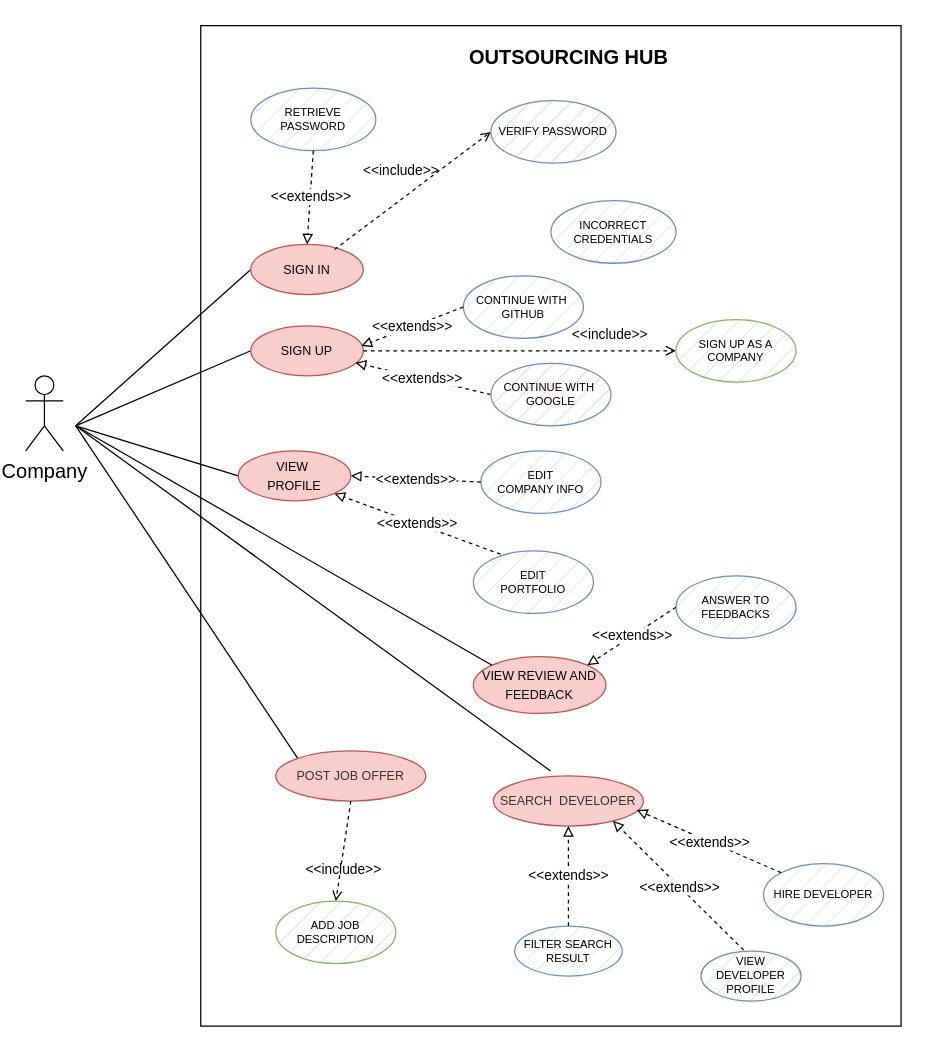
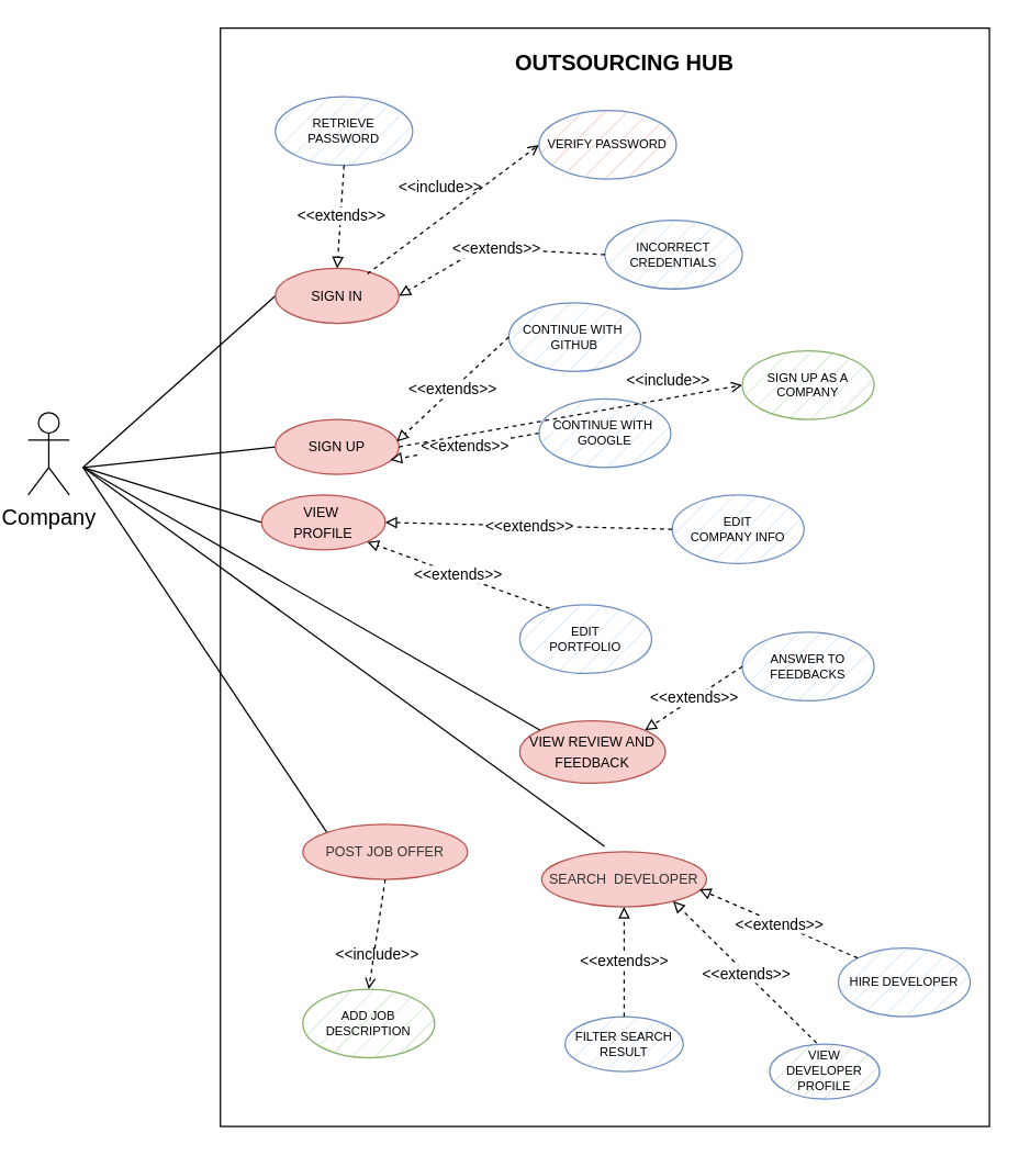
+ <mxCell id="10" value="&amp;lt;&amp;lt;extends&amp;gt;&amp;gt;" style="endArrow=block;endFill=0;html=1;rounded=0;dashed=1;exitX=0;exitY=0.5;exitDx=0;exitDy=0;entryX=1;entryY=0.5;entryDx=0;entryDy=0;" parent="1" source="9" target="8" edge="1"><mxGeometry x="-0.005" width="160" relative="1" as="geometry"><mxPoint x="360" y="250" as="sourcePoint" /><mxPoint x="520" y="250" as="targetPoint" /><Array as="points"><mxPoint x="350" y="180" /></Array><mxPoint as="offset" /></mxGeometry></mxCell>
- <mxCell id="11" value="&lt;font style=&quot;font-size: 10px;&quot;&gt;SIGN UP&lt;/font&gt;" style="ellipse;whiteSpace=wrap;html=1;fillColor=#f8cecc;strokeColor=#b85450;" parent="1" vertex="1"><mxGeometry x="200" y="260" width="90" height="40" as="geometry" /></mxCell>
+ <mxCell id="11" value="&lt;font style=&quot;font-size: 10px;&quot;&gt;SIGN UP&lt;/font&gt;" style="ellipse;whiteSpace=wrap;html=1;fillColor=#f8cecc;strokeColor=#b85450;" parent="1" vertex="1"><mxGeometry x="200" y="305" width="90" height="40" as="geometry" /></mxCell>
- <mxCell id="20" value="&lt;font style=&quot;font-size: 9px;&quot;&gt;CONTINUE WITH&amp;nbsp;&lt;br style=&quot;font-size: 9px;&quot;&gt;GOOGLE&lt;br style=&quot;font-size: 9px;&quot;&gt;&lt;/font&gt;" style="ellipse;whiteSpace=wrap;html=1;fillColor=#f8cecc;strokeColor=#6c8ebf;fontSize=9;strokeWidth=1;fillStyle=hatch;" parent="1" vertex="1"><mxGeometry x="392" y="290" width="96" height="50" as="geometry" /></mxCell>
+ <mxCell id="20" value="&lt;font style=&quot;font-size: 9px;&quot;&gt;CONTINUE WITH&amp;nbsp;&lt;br style=&quot;font-size: 9px;&quot;&gt;GOOGLE&lt;br style=&quot;font-size: 9px;&quot;&gt;&lt;/font&gt;" style="ellipse;whiteSpace=wrap;html=1;fillColor=#dae8fc;strokeColor=#6c8ebf;fontSize=9;strokeWidth=1;fillStyle=hatch;" parent="1" vertex="1"><mxGeometry x="392" y="290" width="96" height="50" as="geometry" /></mxCell>
- <mxCell id="13" value="&lt;font style=&quot;font-size: 9px;&quot;&gt;EDIT&lt;br style=&quot;font-size: 9px;&quot;&gt;COMPANY INFO&lt;br style=&quot;font-size: 9px;&quot;&gt;&lt;/font&gt;" style="ellipse;whiteSpace=wrap;html=1;fillColor=#dae8fc;strokeColor=#6c8ebf;fontSize=9;strokeWidth=1;fillStyle=hatch;" parent="1" vertex="1"><mxGeometry x="384" y="360" width="96" height="50" as="geometry" /></mxCell>
+ <mxCell id="13" value="&lt;font style=&quot;font-size: 9px;&quot;&gt;EDIT&lt;br style=&quot;font-size: 9px;&quot;&gt;COMPANY INFO&lt;br style=&quot;font-size: 9px;&quot;&gt;&lt;/font&gt;" style="ellipse;whiteSpace=wrap;html=1;fillColor=#dae8fc;strokeColor=#6c8ebf;fontSize=9;strokeWidth=1;fillStyle=hatch;" parent="1" vertex="1"><mxGeometry x="489" y="360" width="96" height="50" as="geometry" /></mxCell>
